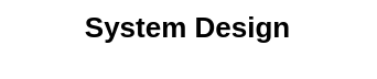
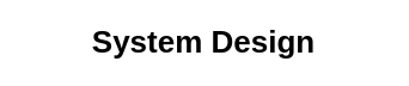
- <mxCell id="2" value="System Design" style="text;html=1;align=center;verticalAlign=middle;whiteSpace=wrap;rounded=0;fontStyle=1;fontSize=26;" vertex="1" parent="1"><mxGeometry x="20" y="10" width="300" height="30" as="geometry" /></mxCell>
+ <mxCell id="2" value="System Design" style="text;html=1;align=center;verticalAlign=middle;whiteSpace=wrap;rounded=0;fontStyle=1;fontSize=26;" vertex="1" parent="1"><mxGeometry x="20" y="20" width="300" height="30" as="geometry" /></mxCell>
